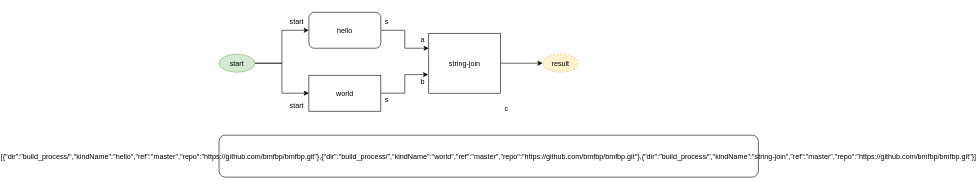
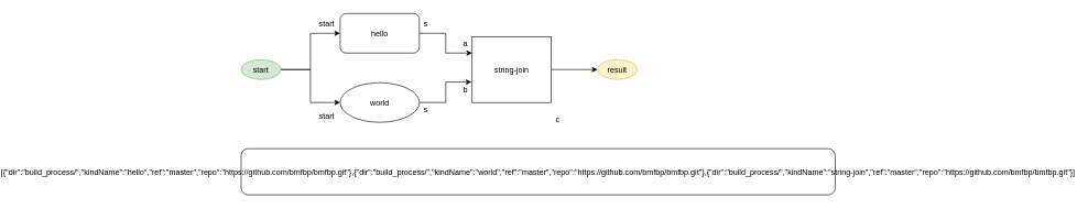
- <mxCell id="16" value="result" style="ellipse;fillColor=#fff2cc;strokeColor=#d6b656;dashed=1;" parent="1" vertex="1"><mxGeometry x="560" y="90" width="60" height="30" as="geometry" /></mxCell>
+ <mxCell id="16" value="result" style="ellipse;fillColor=#fff2cc;strokeColor=#d6b656;" parent="1" vertex="1"><mxGeometry x="560" y="90" width="60" height="30" as="geometry" /></mxCell>
- <mxCell id="5" value="world" style="rounded=0;" parent="1" vertex="1"><mxGeometry x="170" y="125" width="120" height="60" as="geometry" /></mxCell>
+ <mxCell id="5" value="world" style="ellipse;" parent="1" vertex="1"><mxGeometry x="170" y="125" width="120" height="60" as="geometry" /></mxCell>
